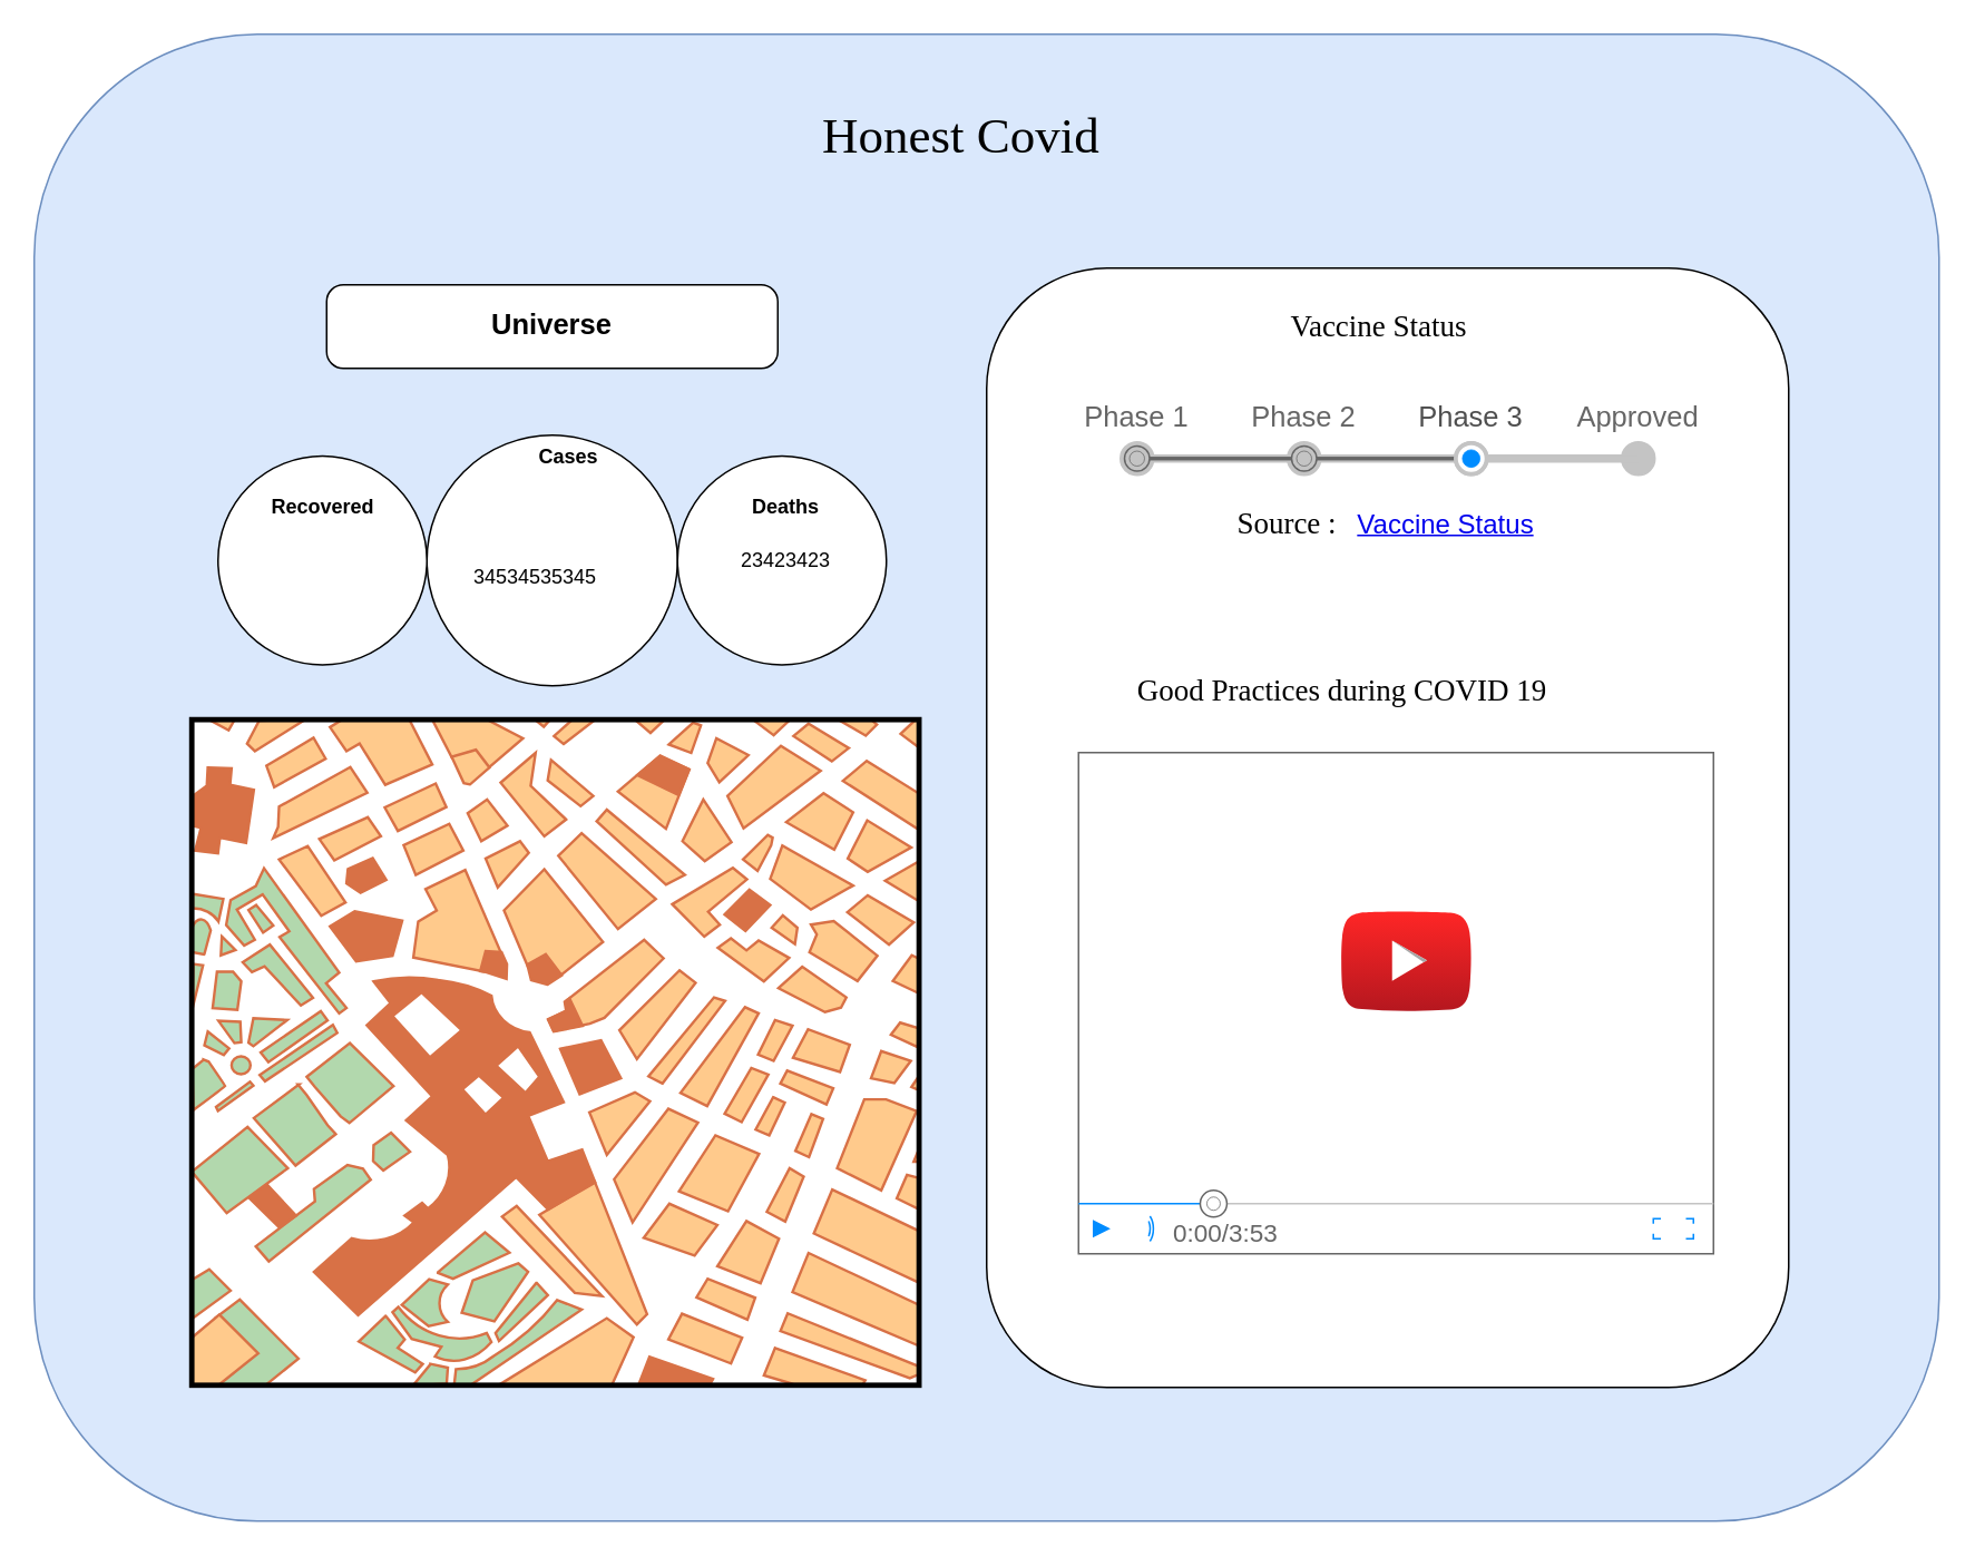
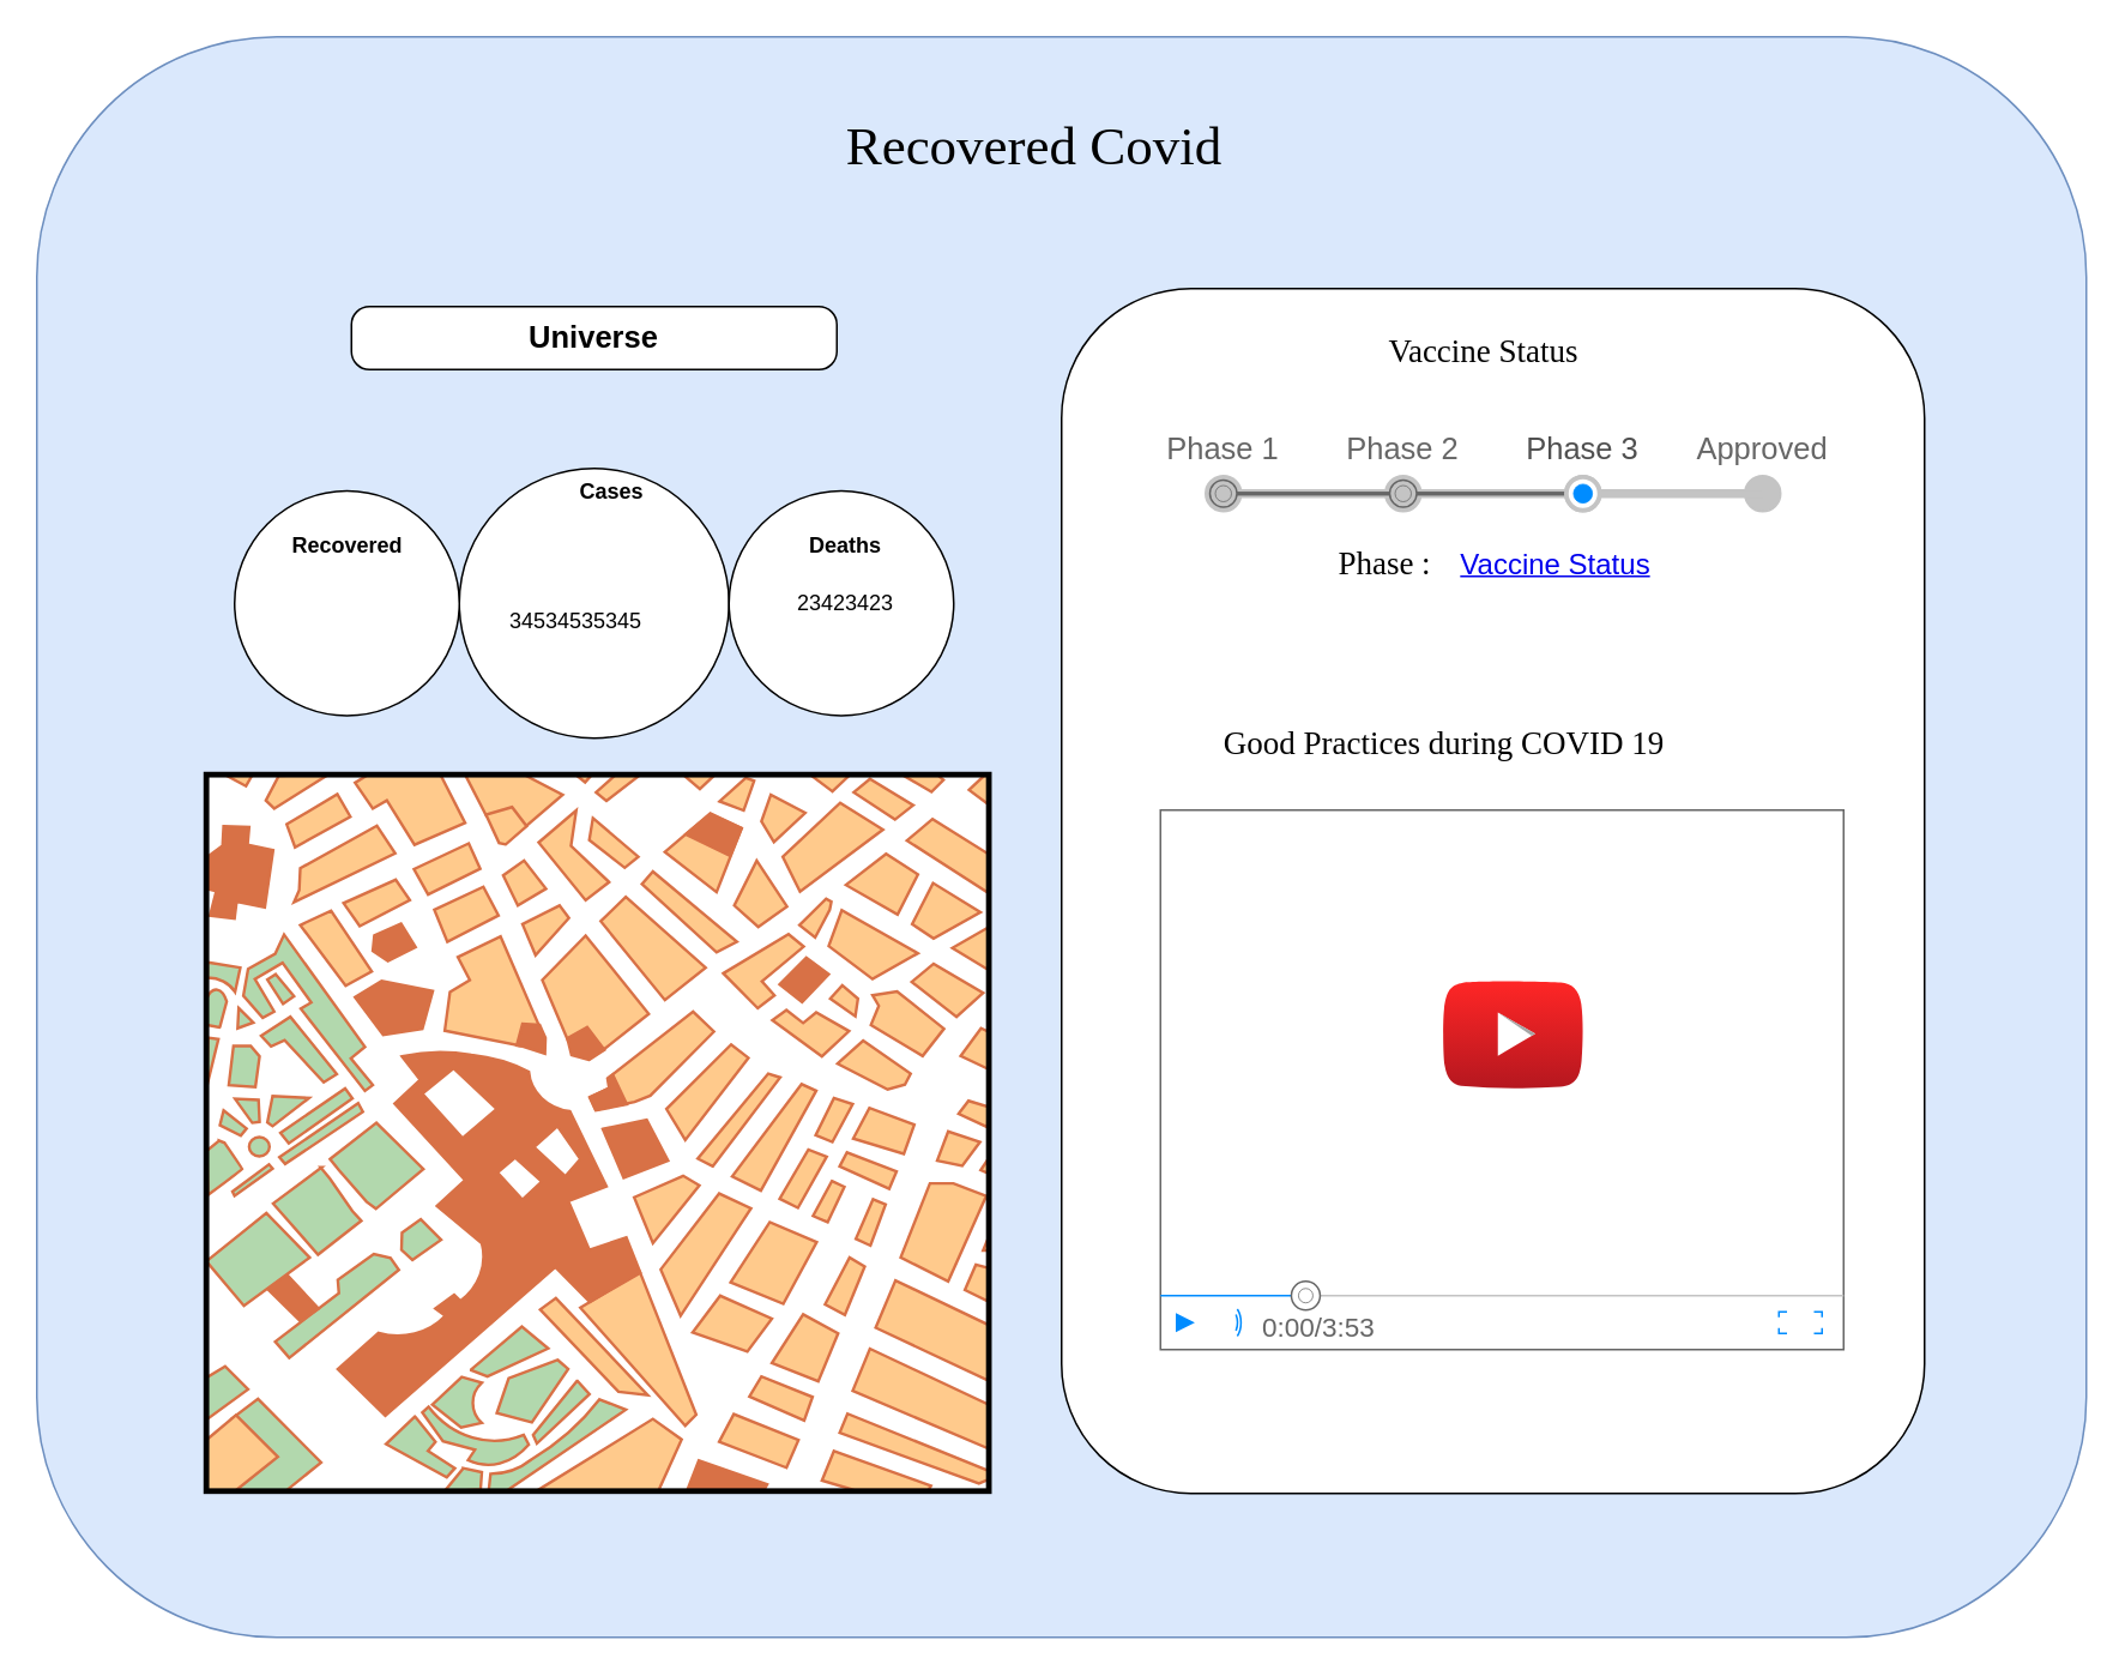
- <mxCell id="14" value="Honest Covid" style="text;html=1;strokeColor=none;fillColor=none;align=center;verticalAlign=middle;whiteSpace=wrap;rounded=0;fontSize=30;labelBorderColor=none;fontFamily=Tahoma;" vertex="1" parent="1"><mxGeometry x="420" y="30" width="310" height="100" as="geometry" /></mxCell>
+ <mxCell id="14" value="Recovered Covid" style="text;html=1;strokeColor=none;fillColor=none;align=center;verticalAlign=middle;whiteSpace=wrap;rounded=0;fontSize=30;labelBorderColor=none;fontFamily=Tahoma;" vertex="1" parent="1"><mxGeometry x="420" y="30" width="310" height="100" as="geometry" /></mxCell>
- <mxCell id="11" value="Universe" style="strokeWidth=1;shadow=0;dashed=0;align=center;html=1;shape=mxgraph.mockup.buttons.button;mainText=;buttonStyle=round;fontSize=17;fontStyle=1;whiteSpace=wrap;" vertex="1" parent="1"><mxGeometry x="195" y="170" width="270" height="50" as="geometry" /></mxCell>
+ <mxCell id="11" value="Universe" style="strokeWidth=1;shadow=0;dashed=0;align=center;html=1;shape=mxgraph.mockup.buttons.button;mainText=;buttonStyle=round;fontSize=17;fontStyle=1;whiteSpace=wrap;" vertex="1" parent="1"><mxGeometry x="195" y="170" width="270" height="35" as="geometry" /></mxCell>
- <mxCell id="18" value="Source : " style="text;html=1;strokeColor=none;fillColor=none;align=center;verticalAlign=middle;whiteSpace=wrap;rounded=0;fontFamily=Tahoma;fontSize=18;fontColor=#000000;" vertex="1" parent="1"><mxGeometry x="710" y="303" width="120" height="20" as="geometry" /></mxCell>
+ <mxCell id="18" value="Phase : " style="text;html=1;strokeColor=none;fillColor=none;align=center;verticalAlign=middle;whiteSpace=wrap;rounded=0;fontFamily=Tahoma;fontSize=18;fontColor=#000000;" vertex="1" parent="1"><mxGeometry x="710" y="303" width="120" height="20" as="geometry" /></mxCell>
